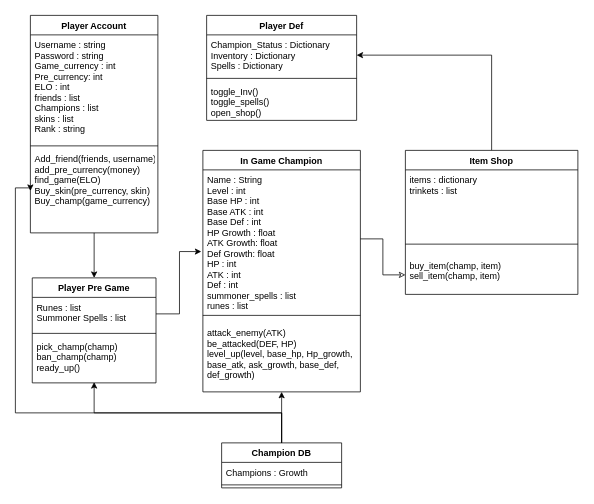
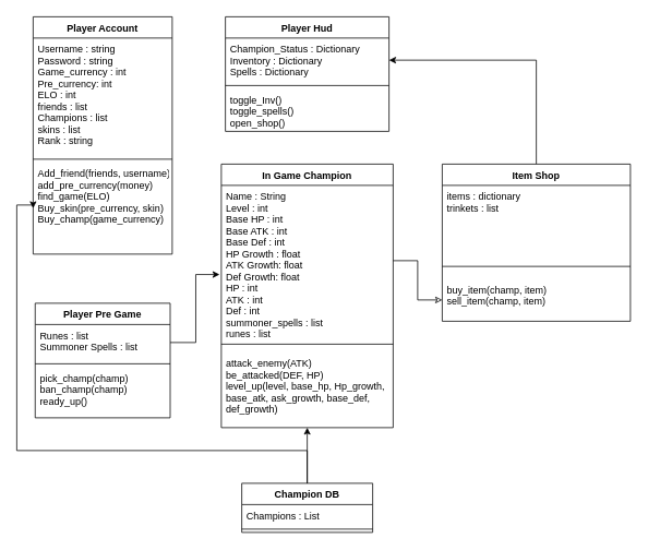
- <mxCell id="20" value="Player Def" style="swimlane;fontStyle=1;align=center;verticalAlign=top;childLayout=stackLayout;horizontal=1;startSize=26;horizontalStack=0;resizeParent=1;resizeParentMax=0;resizeLast=0;collapsible=1;marginBottom=0;" vertex="1" parent="1"><mxGeometry x="275" y="20" width="200" height="140" as="geometry" /></mxCell>
+ <mxCell id="20" value="Player Hud" style="swimlane;fontStyle=1;align=center;verticalAlign=top;childLayout=stackLayout;horizontal=1;startSize=26;horizontalStack=0;resizeParent=1;resizeParentMax=0;resizeLast=0;collapsible=1;marginBottom=0;" vertex="1" parent="1"><mxGeometry x="275" y="20" width="200" height="140" as="geometry" /></mxCell>
- <mxCell id="11" style="edgeStyle=orthogonalEdgeStyle;rounded=0;orthogonalLoop=1;jettySize=auto;html=1;entryX=0.5;entryY=0;entryDx=0;entryDy=0;" edge="1" parent="1" source="12" target="16"><mxGeometry relative="1" as="geometry" /></mxCell>
- <mxCell id="25" style="edgeStyle=orthogonalEdgeStyle;rounded=0;orthogonalLoop=1;jettySize=auto;html=1;entryX=0.5;entryY=0.984;entryDx=0;entryDy=0;entryPerimeter=0;endArrow=classic;endFill=1;strokeColor=default;strokeWidth=1;" edge="1" parent="1" source="27" target="19"><mxGeometry relative="1" as="geometry" /></mxCell>
- <mxCell id="28" value="Champions : Growth" style="text;strokeColor=none;fillColor=none;align=left;verticalAlign=top;spacingLeft=4;spacingRight=4;overflow=hidden;rotatable=0;points=[[0,0.5],[1,0.5]];portConstraint=eastwest;" vertex="1" parent="27"><mxGeometry y="26" width="160" height="26" as="geometry" /></mxCell>
+ <mxCell id="28" value="Champions : List" style="text;strokeColor=none;fillColor=none;align=left;verticalAlign=top;spacingLeft=4;spacingRight=4;overflow=hidden;rotatable=0;points=[[0,0.5],[1,0.5]];portConstraint=eastwest;" vertex="1" parent="27"><mxGeometry y="26" width="160" height="26" as="geometry" /></mxCell>
